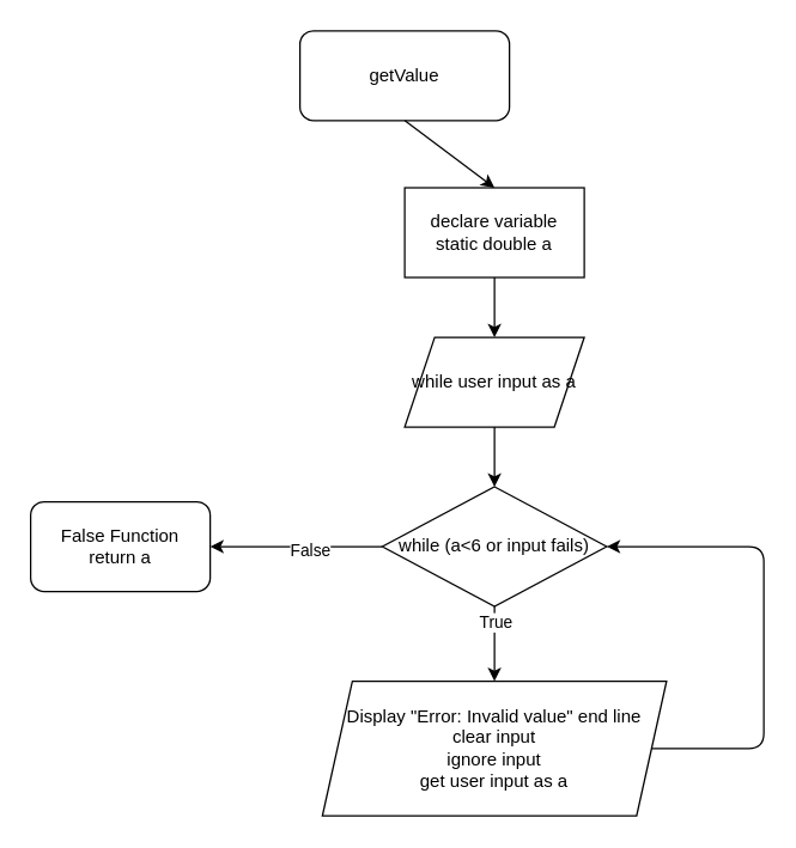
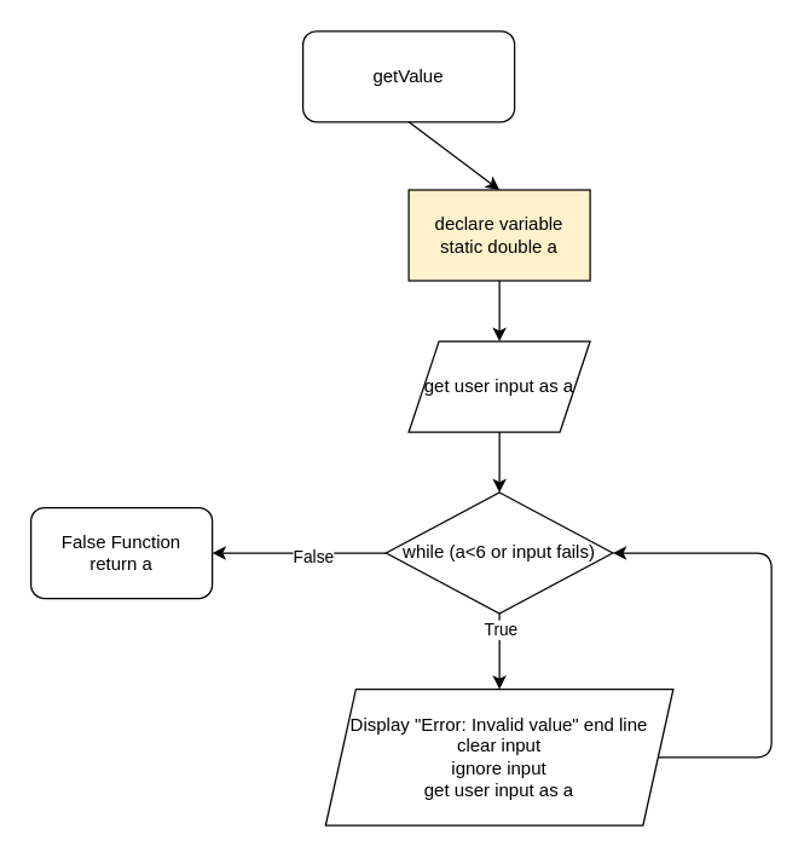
- <mxCell id="4" value="declare variable&lt;br&gt;static double a" style="rounded=0;whiteSpace=wrap;html=1;" vertex="1" parent="1"><mxGeometry x="270" y="125" width="120" height="60" as="geometry" /></mxCell>
+ <mxCell id="4" value="declare variable&lt;br&gt;static double a" style="rounded=0;whiteSpace=wrap;html=1;fillColor=#fff2cc;" vertex="1" parent="1"><mxGeometry x="270" y="125" width="120" height="60" as="geometry" /></mxCell>
- <mxCell id="6" value="while user input as a" style="shape=parallelogram;perimeter=parallelogramPerimeter;whiteSpace=wrap;html=1;fixedSize=1;" vertex="1" parent="1"><mxGeometry x="270" y="225" width="120" height="60" as="geometry" /></mxCell>
+ <mxCell id="6" value="get user input as a" style="shape=parallelogram;perimeter=parallelogramPerimeter;whiteSpace=wrap;html=1;fixedSize=1;" vertex="1" parent="1"><mxGeometry x="270" y="225" width="120" height="60" as="geometry" /></mxCell>
